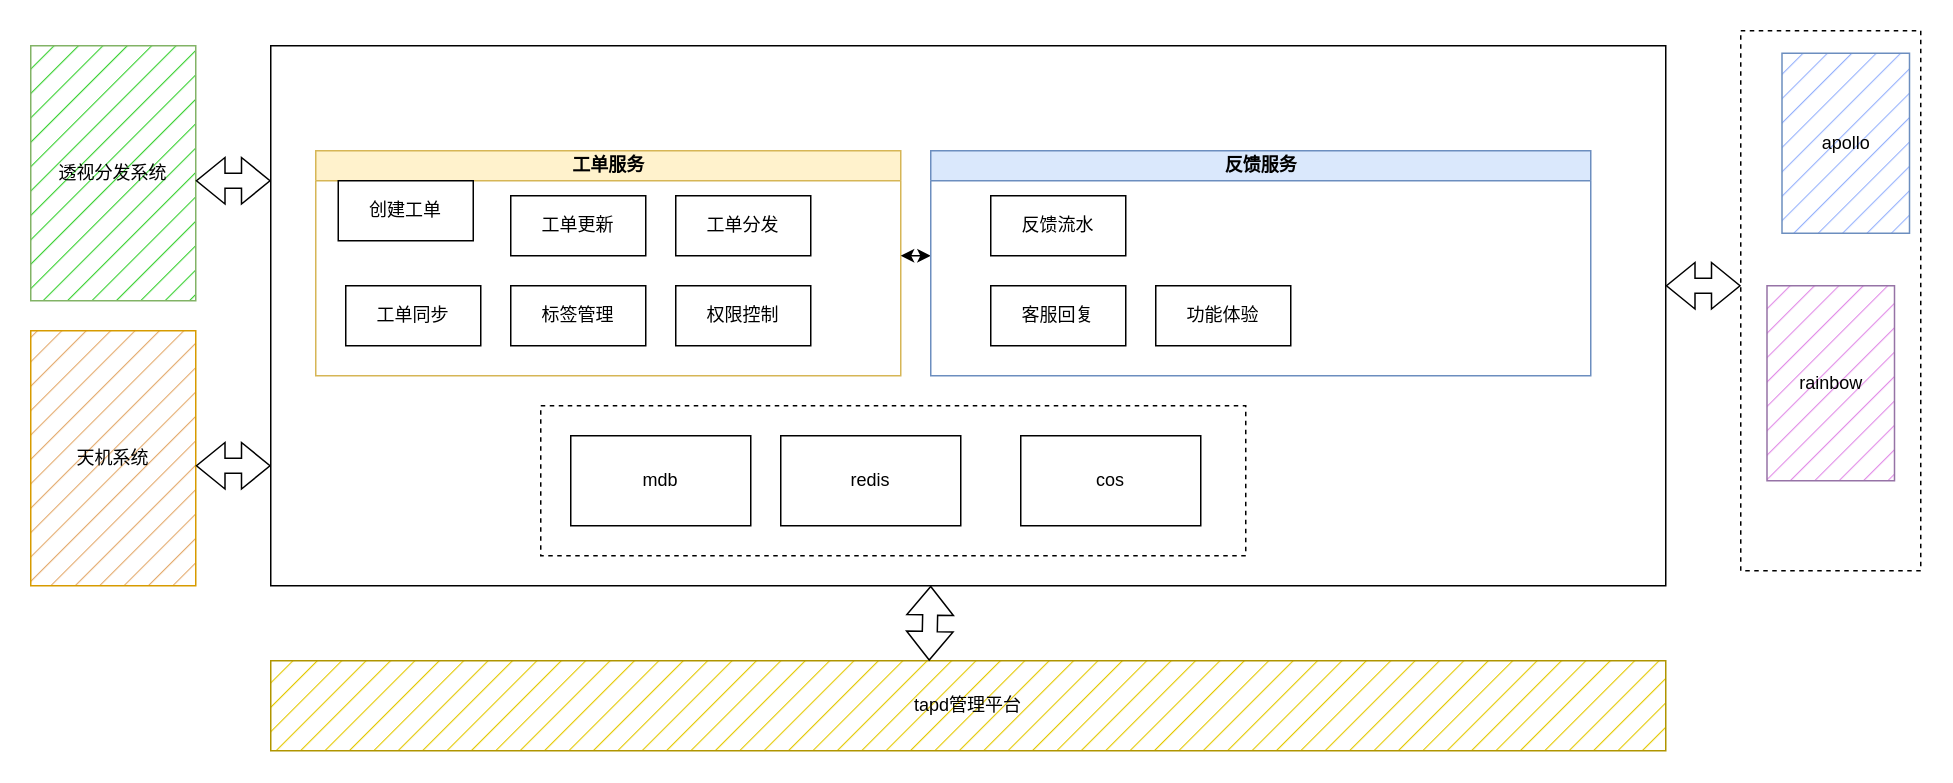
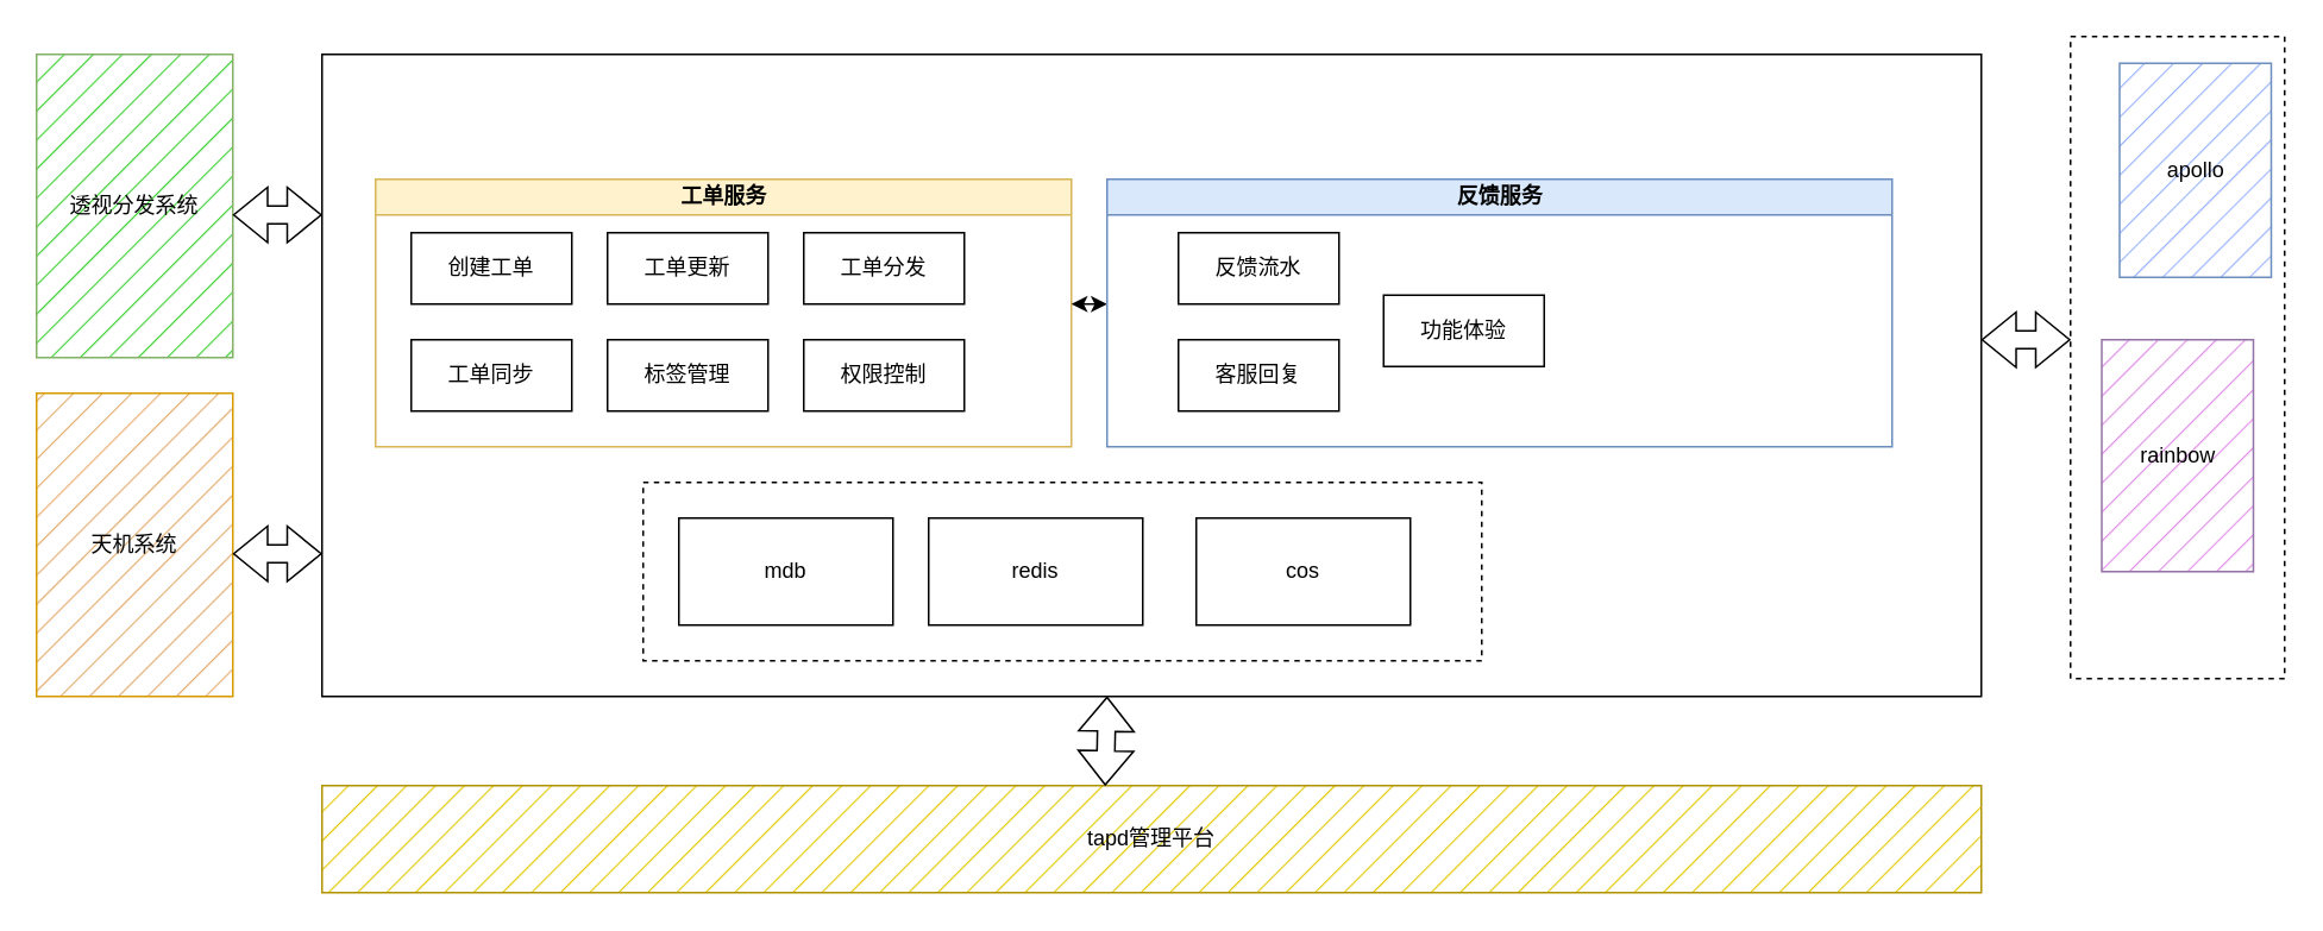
- <mxCell id="4" value="创建工单" style="rounded=0;whiteSpace=wrap;html=1;" vertex="1" parent="3"><mxGeometry x="15" y="20" width="90" height="40" as="geometry" /></mxCell>
+ <mxCell id="4" value="创建工单" style="rounded=0;whiteSpace=wrap;html=1;" vertex="1" parent="3"><mxGeometry x="20" y="30" width="90" height="40" as="geometry" /></mxCell>
- <mxCell id="21" value="功能体验" style="rounded=0;whiteSpace=wrap;html=1;" vertex="1" parent="18"><mxGeometry x="150" y="90" width="90" height="40" as="geometry" /></mxCell>
+ <mxCell id="21" value="功能体验" style="rounded=0;whiteSpace=wrap;html=1;" vertex="1" parent="18"><mxGeometry x="155" y="65" width="90" height="40" as="geometry" /></mxCell>
- <mxCell id="12" value="cos" style="rounded=0;whiteSpace=wrap;html=1;" vertex="1" parent="1"><mxGeometry x="680" y="290" width="120" height="60" as="geometry" /></mxCell>
+ <mxCell id="12" value="cos" style="rounded=0;whiteSpace=wrap;html=1;" vertex="1" parent="1"><mxGeometry x="670" y="290" width="120" height="60" as="geometry" /></mxCell>
